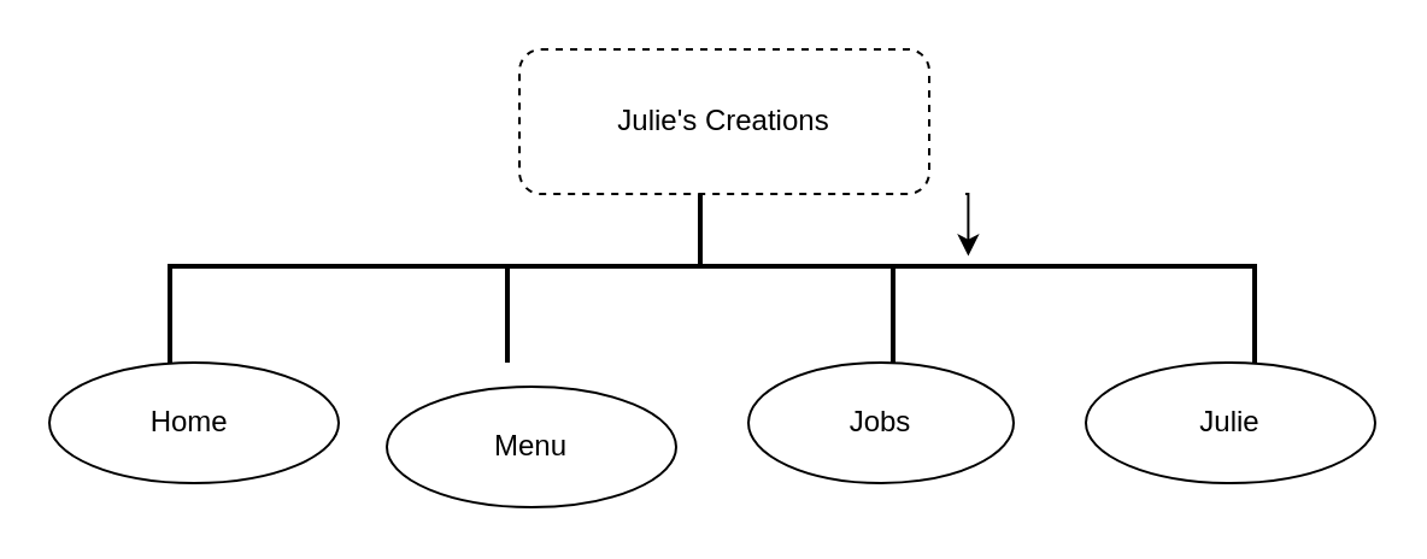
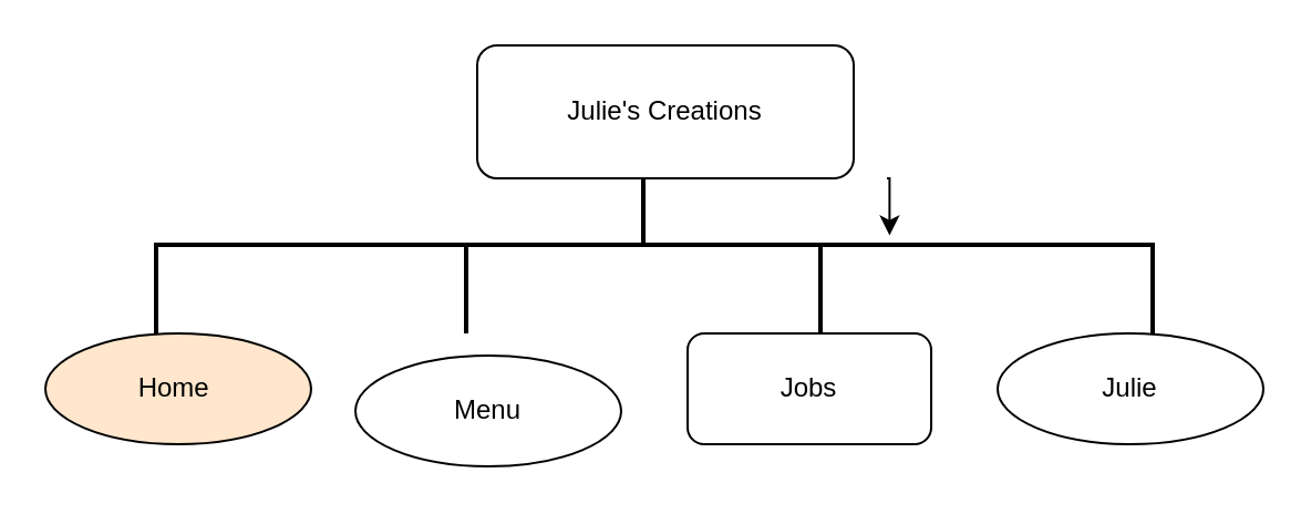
- <mxCell id="2" value="Julie's Creations" style="rounded=1;whiteSpace=wrap;html=1;dashed=1;" vertex="1" parent="1"><mxGeometry x="215" y="20" width="170" height="60" as="geometry" /></mxCell>
+ <mxCell id="2" value="Julie's Creations" style="rounded=1;whiteSpace=wrap;html=1;" vertex="1" parent="1"><mxGeometry x="215" y="20" width="170" height="60" as="geometry" /></mxCell>
- <mxCell id="7" value="Home&amp;nbsp;" style="ellipse;whiteSpace=wrap;html=1;" vertex="1" parent="1"><mxGeometry x="20" y="150" width="120" height="50" as="geometry" /></mxCell>
+ <mxCell id="7" value="Home&amp;nbsp;" style="ellipse;whiteSpace=wrap;html=1;fillColor=#ffe6cc;" vertex="1" parent="1"><mxGeometry x="20" y="150" width="120" height="50" as="geometry" /></mxCell>
- <mxCell id="9" value="Jobs" style="ellipse;whiteSpace=wrap;html=1;" vertex="1" parent="1"><mxGeometry x="310" y="150" width="110" height="50" as="geometry" /></mxCell>
+ <mxCell id="9" value="Jobs" style="whiteSpace=wrap;html=1;rounded=1;" vertex="1" parent="1"><mxGeometry x="310" y="150" width="110" height="50" as="geometry" /></mxCell>
